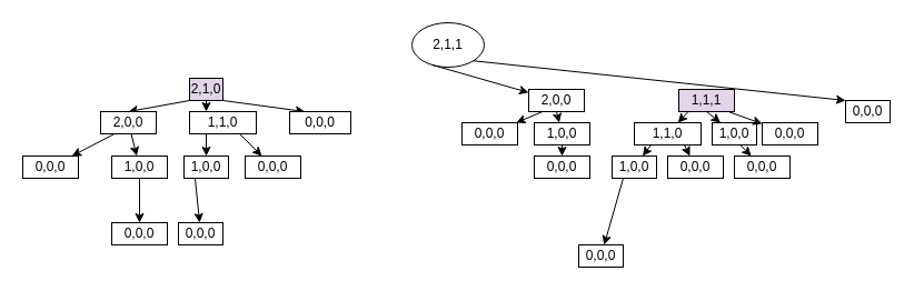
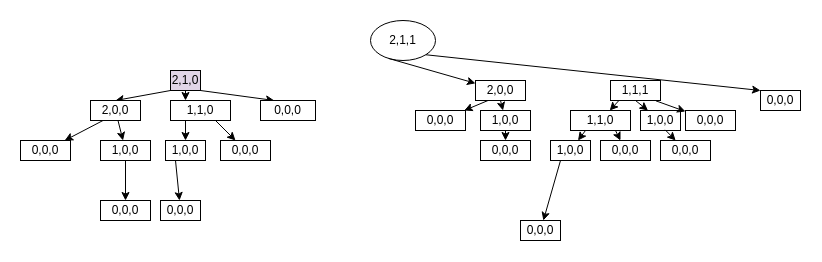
- <mxCell id="7" value="1,1,1" style="rounded=0;whiteSpace=wrap;html=1;fillColor=#e1d5e7;" vertex="1" parent="1"><mxGeometry x="610" y="80" width="50" height="20" as="geometry" /></mxCell>
+ <mxCell id="7" value="1,1,1" style="rounded=0;whiteSpace=wrap;html=1;" vertex="1" parent="1"><mxGeometry x="610" y="80" width="50" height="20" as="geometry" /></mxCell>
